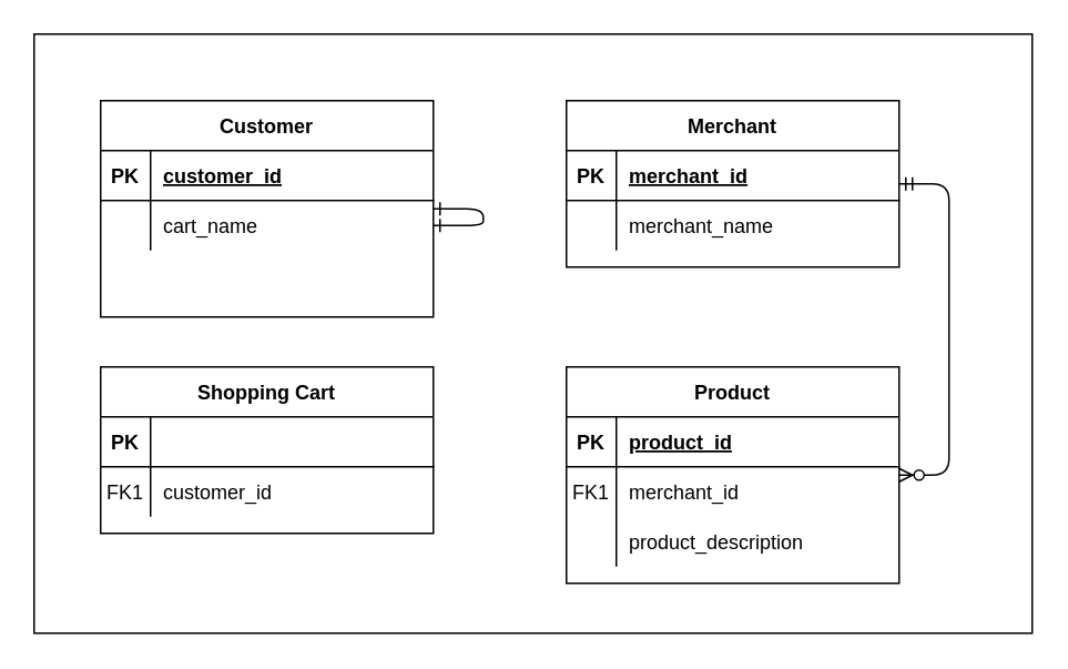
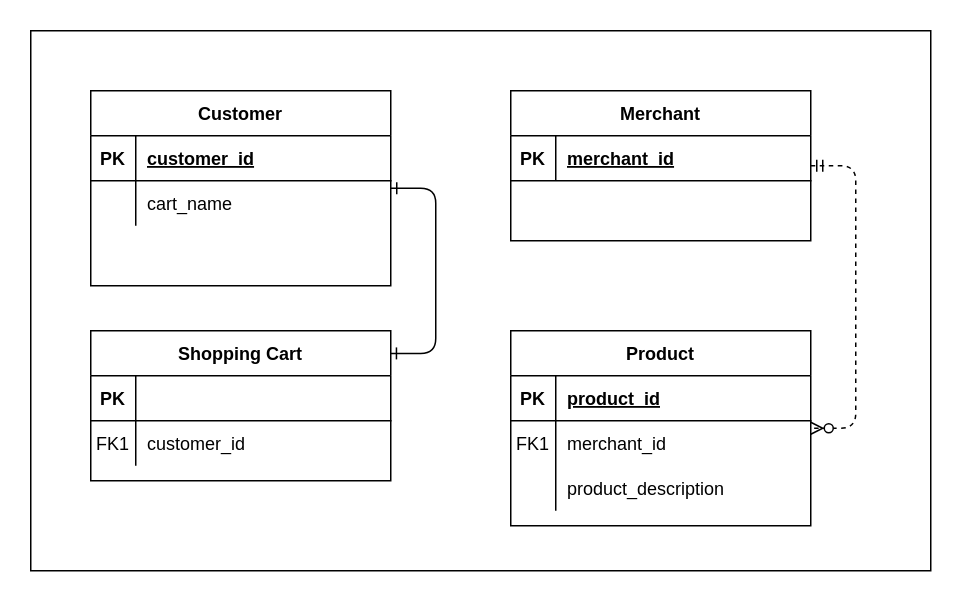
- <mxCell id="35" value="" style="edgeStyle=entityRelationEdgeStyle;fontSize=12;html=1;endArrow=ERone;endFill=1;startArrow=ERone;startFill=0;" edge="1" parent="1" source="9" target="15"><mxGeometry width="100" height="100" relative="1" as="geometry"><mxPoint x="345" y="210" as="sourcePoint" /><mxPoint x="445" y="110" as="targetPoint" /></mxGeometry></mxCell>
+ <mxCell id="35" value="" style="edgeStyle=entityRelationEdgeStyle;fontSize=12;html=1;endArrow=ERone;endFill=1;startArrow=ERone;startFill=0;entryX=0.999;entryY=0.151;entryDx=0;entryDy=0;entryPerimeter=0;" edge="1" parent="1" source="9" target="3"><mxGeometry width="100" height="100" relative="1" as="geometry"><mxPoint x="345" y="210" as="sourcePoint" /><mxPoint x="445" y="110" as="targetPoint" /></mxGeometry></mxCell>
- <mxCell id="34" value="merchant_name" style="shape=partialRectangle;overflow=hidden;connectable=0;fillColor=none;top=0;left=0;bottom=0;right=0;align=left;spacingLeft=6;" parent="32" vertex="1"><mxGeometry x="30" width="170" height="30" as="geometry" /></mxCell>
- <mxCell id="36" value="" style="edgeStyle=entityRelationEdgeStyle;fontSize=12;html=1;endArrow=ERzeroToMany;startArrow=ERmandOne;" edge="1" parent="1" source="28" target="18"><mxGeometry width="100" height="100" relative="1" as="geometry"><mxPoint x="340" y="190" as="sourcePoint" /><mxPoint x="440" y="90" as="targetPoint" /></mxGeometry></mxCell>
+ <mxCell id="36" value="" style="edgeStyle=entityRelationEdgeStyle;fontSize=12;html=1;endArrow=ERzeroToMany;startArrow=ERmandOne;dashed=1;" edge="1" parent="1" source="28" target="18"><mxGeometry width="100" height="100" relative="1" as="geometry"><mxPoint x="340" y="190" as="sourcePoint" /><mxPoint x="440" y="90" as="targetPoint" /></mxGeometry></mxCell>
